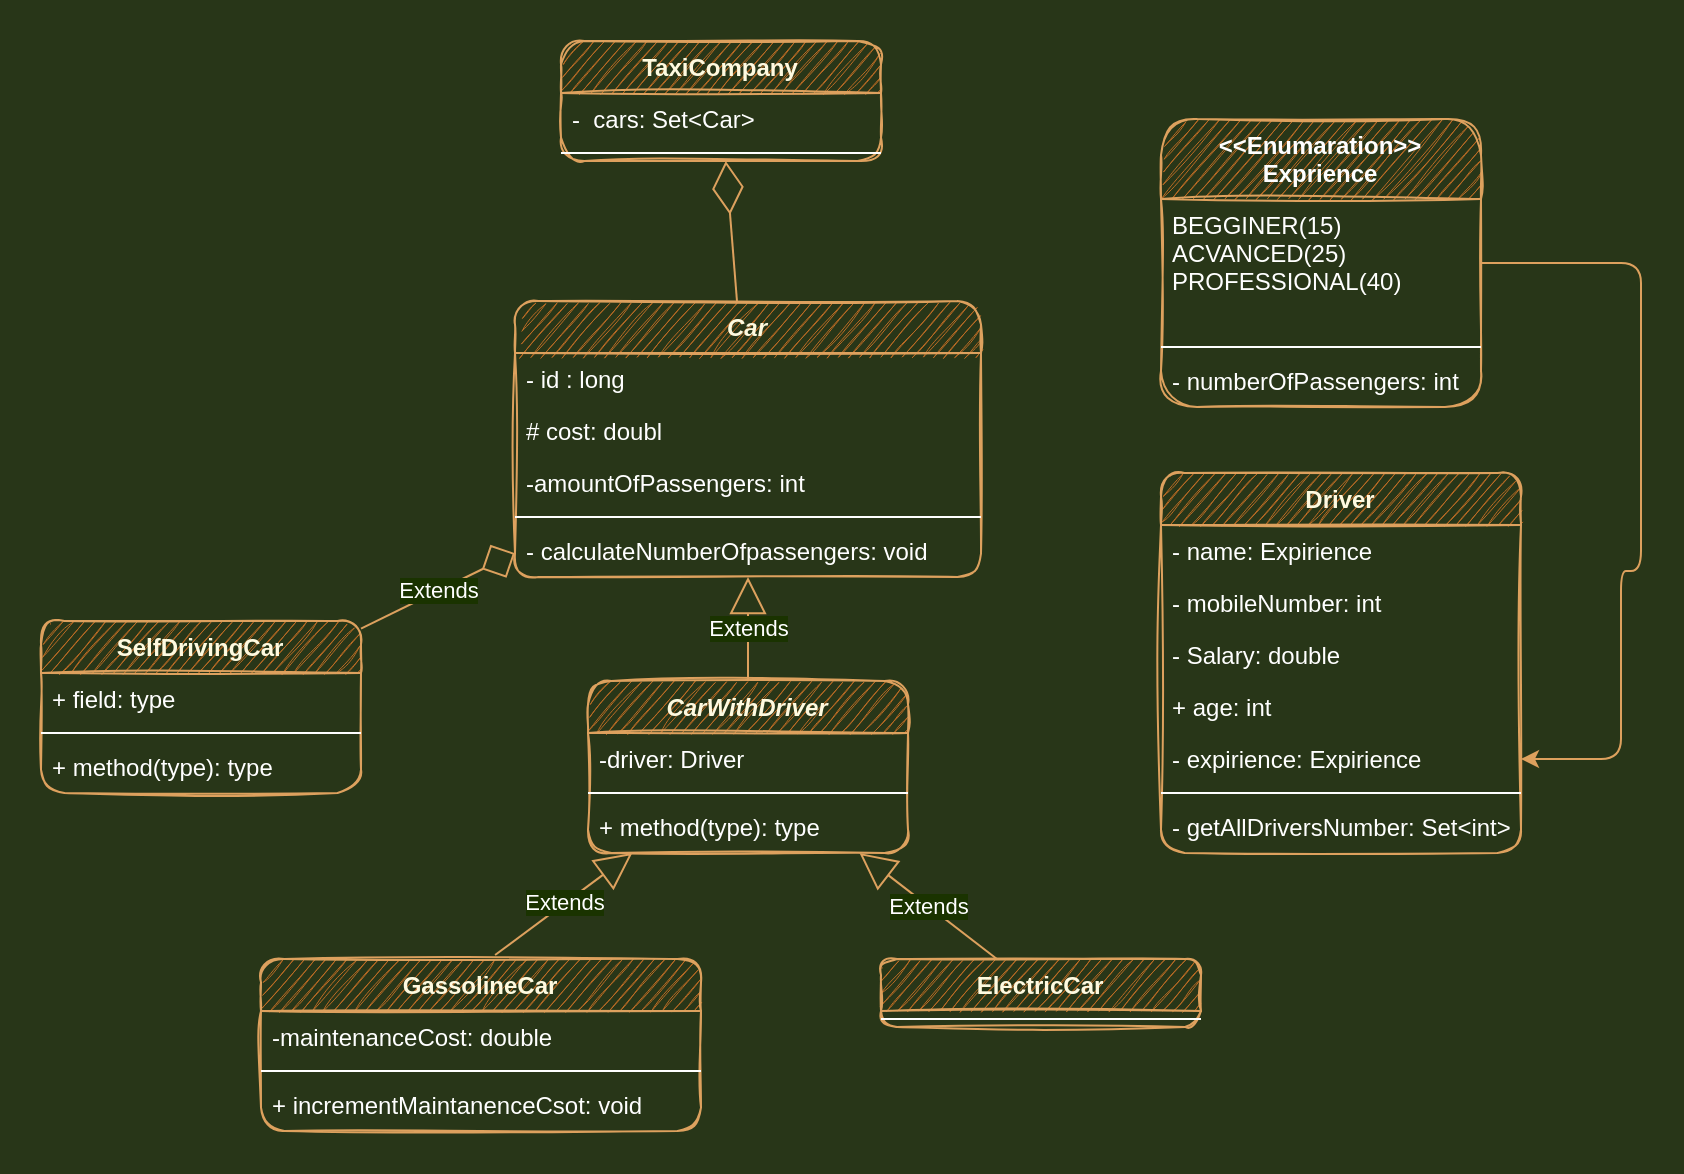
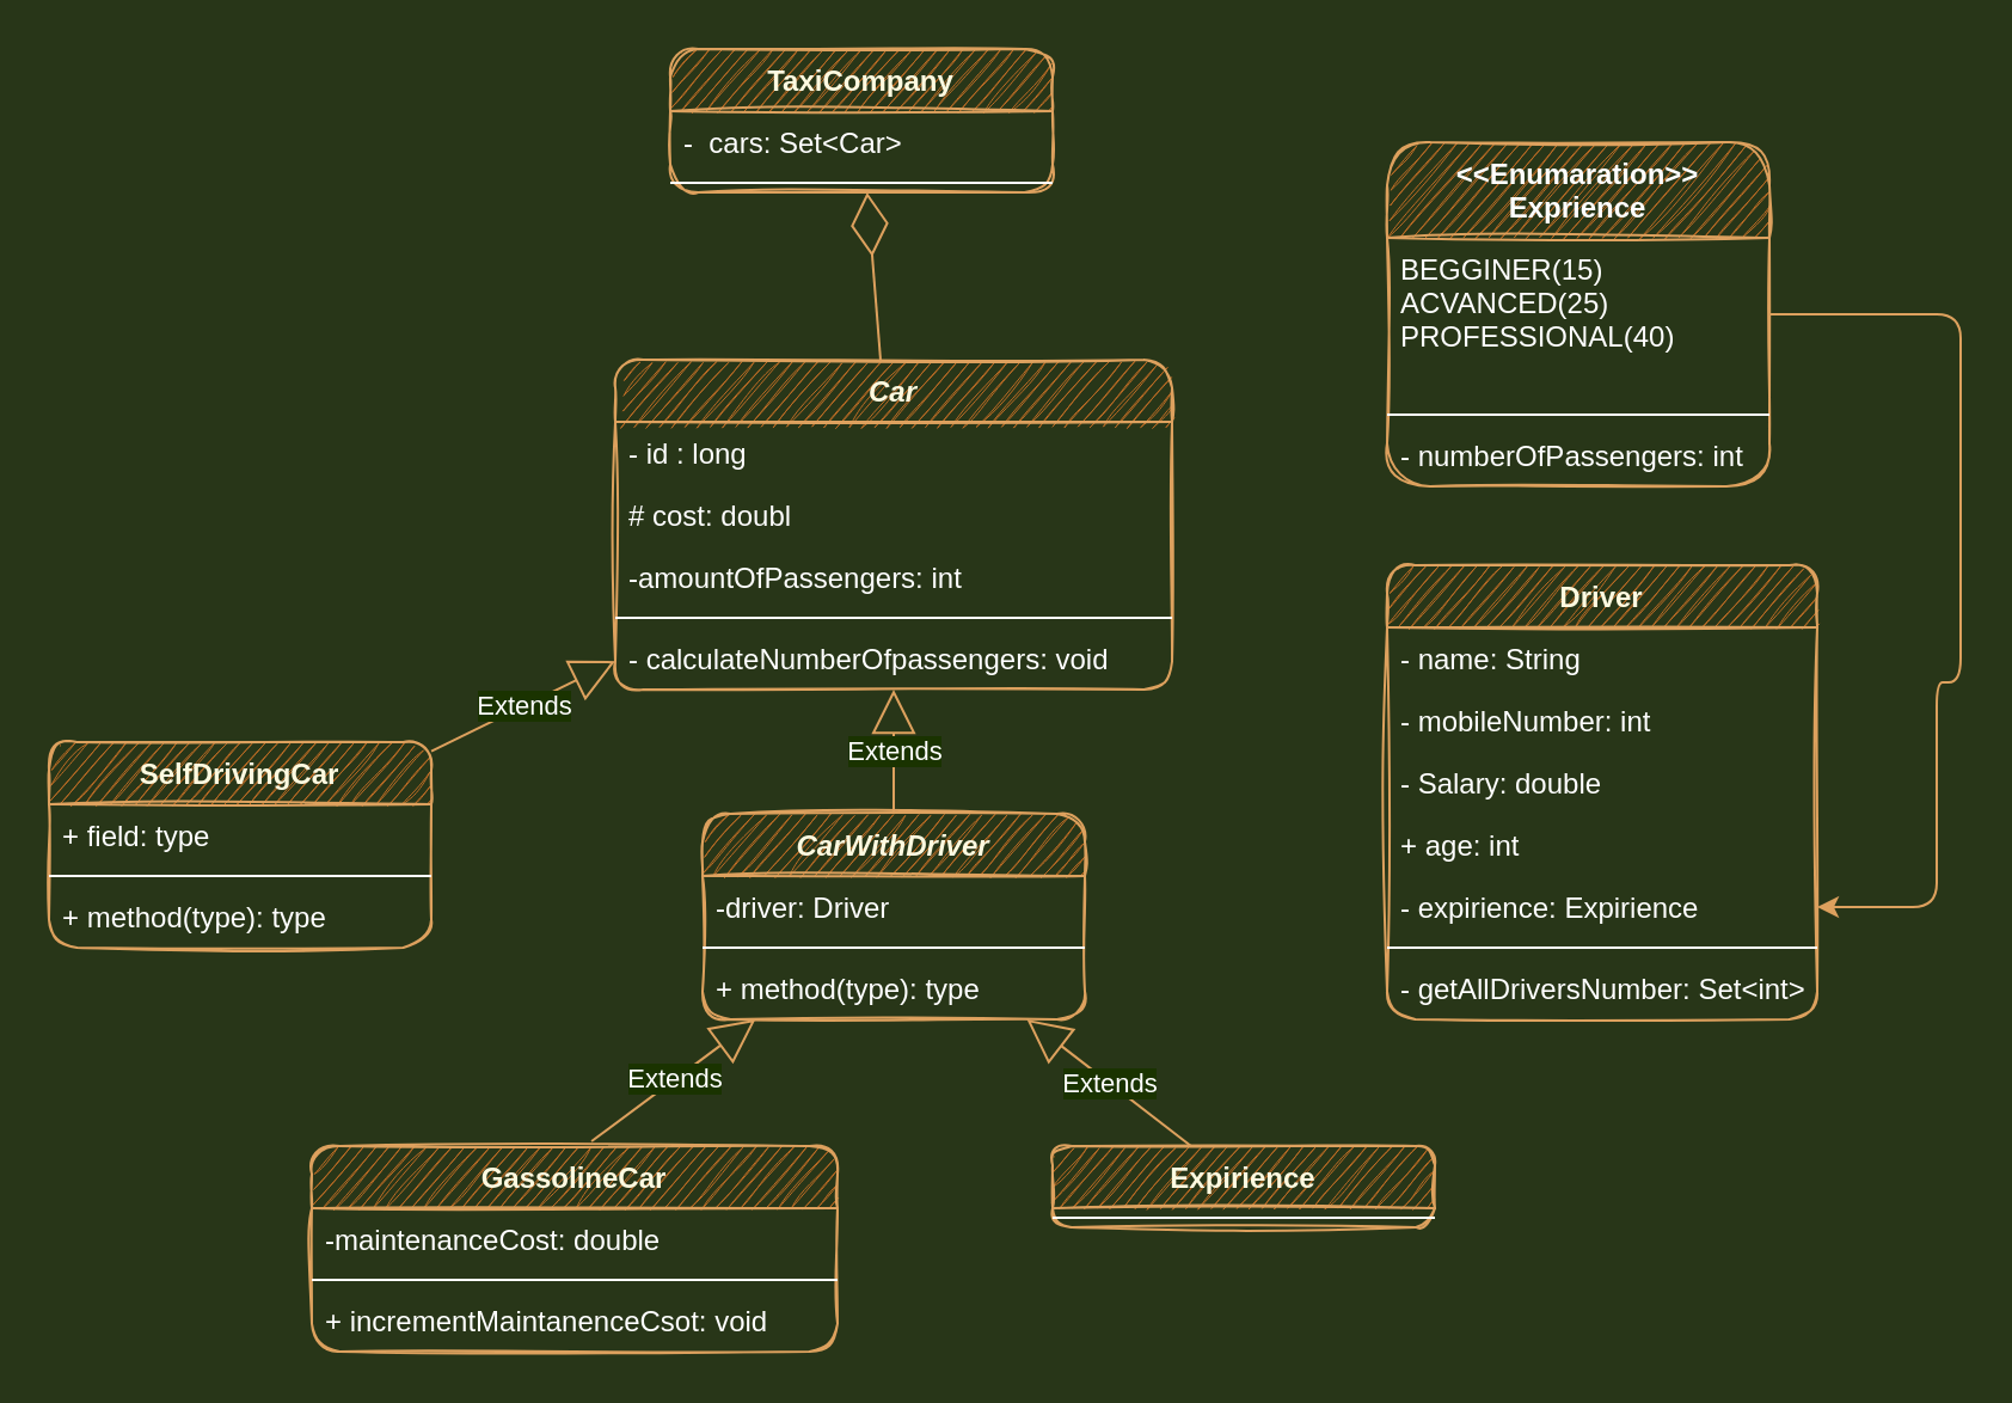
- <mxCell id="26" value="- name: Expirience " style="text;strokeColor=none;fillColor=none;align=left;verticalAlign=top;spacingLeft=4;spacingRight=4;overflow=hidden;rotatable=0;points=[[0,0.5],[1,0.5]];portConstraint=eastwest;fontColor=#FFFFFF;" vertex="1" parent="25"><mxGeometry y="26" width="180" height="26" as="geometry" /></mxCell>
+ <mxCell id="26" value="- name: String " style="text;strokeColor=none;fillColor=none;align=left;verticalAlign=top;spacingLeft=4;spacingRight=4;overflow=hidden;rotatable=0;points=[[0,0.5],[1,0.5]];portConstraint=eastwest;fontColor=#FFFFFF;" vertex="1" parent="25"><mxGeometry y="26" width="180" height="26" as="geometry" /></mxCell>
- <mxCell id="39" value="Extends" style="endArrow=diamond;endSize=16;endFill=0;html=1;fontColor=#FFFFFF;strokeColor=#DDA15E;fillColor=#BC6C25;labelBackgroundColor=#1A3300;" edge="1" parent="1" source="13" target="17"><mxGeometry width="160" relative="1" as="geometry"><mxPoint x="460" y="560" as="sourcePoint" /><mxPoint x="620" y="560" as="targetPoint" /></mxGeometry></mxCell>
+ <mxCell id="39" value="Extends" style="endArrow=block;endSize=16;endFill=0;html=1;fontColor=#FFFFFF;strokeColor=#DDA15E;fillColor=#BC6C25;labelBackgroundColor=#1A3300;" edge="1" parent="1" source="13" target="17"><mxGeometry width="160" relative="1" as="geometry"><mxPoint x="460" y="560" as="sourcePoint" /><mxPoint x="620" y="560" as="targetPoint" /></mxGeometry></mxCell>
- <mxCell id="23" value="ElectricCar" style="swimlane;fontStyle=1;align=center;verticalAlign=top;childLayout=stackLayout;horizontal=1;startSize=26;horizontalStack=0;resizeParent=1;resizeParentMax=0;resizeLast=0;collapsible=1;marginBottom=0;rounded=1;sketch=1;fontColor=#FEFAE0;strokeColor=#DDA15E;fillColor=#BC6C25;" vertex="1" parent="1"><mxGeometry x="440" y="479" width="160" height="34" as="geometry" /></mxCell>
+ <mxCell id="23" value="Expirience" style="swimlane;fontStyle=1;align=center;verticalAlign=top;childLayout=stackLayout;horizontal=1;startSize=26;horizontalStack=0;resizeParent=1;resizeParentMax=0;resizeLast=0;collapsible=1;marginBottom=0;rounded=1;sketch=1;fontColor=#FEFAE0;strokeColor=#DDA15E;fillColor=#BC6C25;" vertex="1" parent="1"><mxGeometry x="440" y="479" width="160" height="34" as="geometry" /></mxCell>
